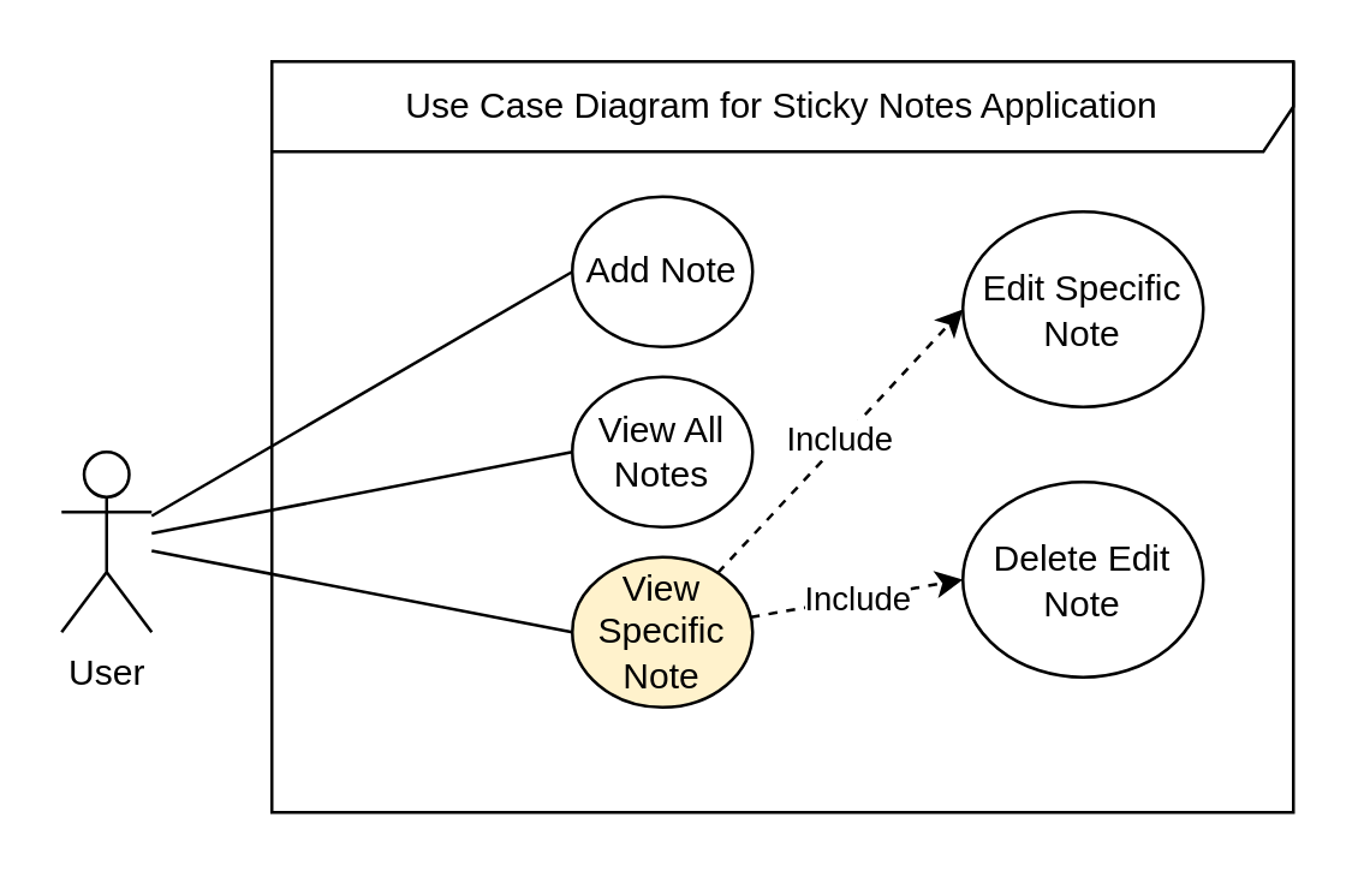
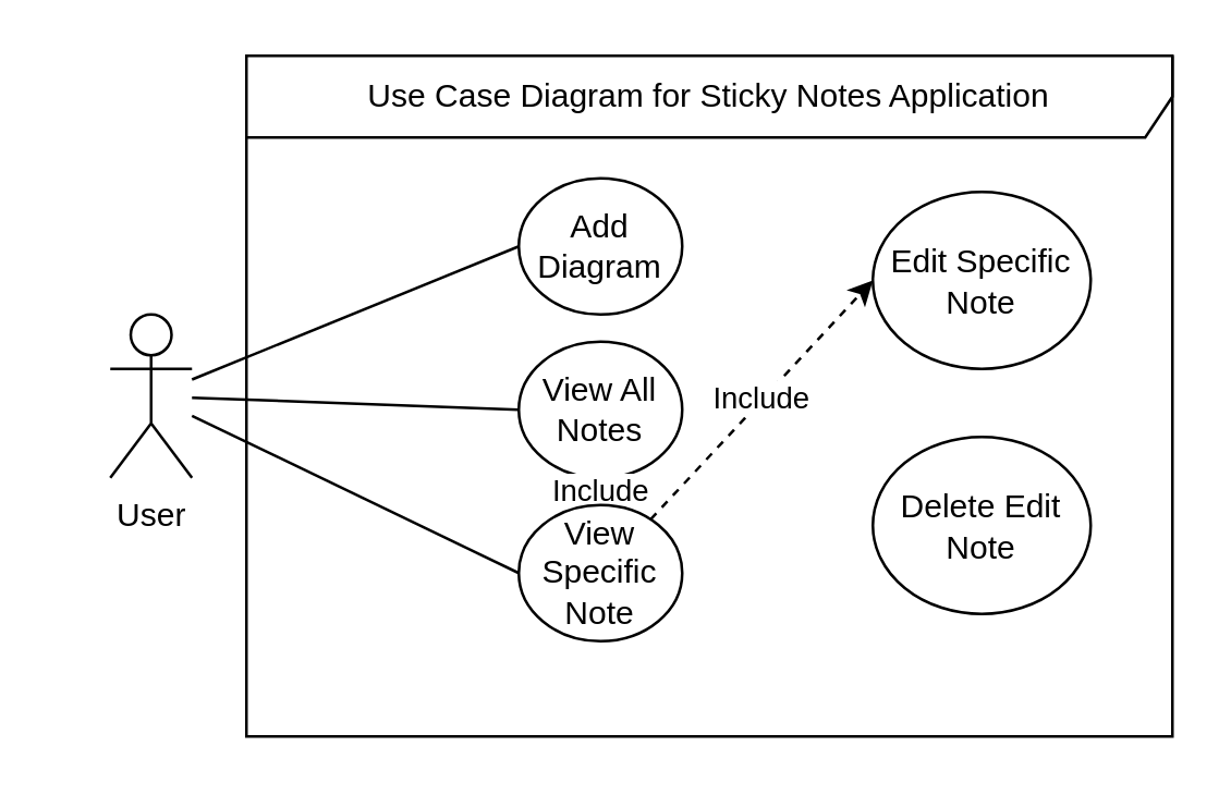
- <mxCell id="7" value="Add Note" style="ellipse;html=1;whiteSpace=wrap;" parent="6" vertex="1"><mxGeometry x="100" y="45" width="60" height="50" as="geometry" /></mxCell>
+ <mxCell id="7" value="Add Diagram" style="ellipse;html=1;whiteSpace=wrap;" parent="6" vertex="1"><mxGeometry x="100" y="45" width="60" height="50" as="geometry" /></mxCell>
- <mxCell id="5" value="User" style="shape=umlActor;verticalLabelPosition=bottom;verticalAlign=top;html=1;" parent="1" vertex="1"><mxGeometry x="20" y="150" width="30" height="60" as="geometry" /></mxCell>
+ <mxCell id="5" value="User" style="shape=umlActor;verticalLabelPosition=bottom;verticalAlign=top;html=1;" parent="1" vertex="1"><mxGeometry x="40" y="115" width="30" height="60" as="geometry" /></mxCell>
- <mxCell id="10" value="Include" style="edgeStyle=none;rounded=0;orthogonalLoop=1;jettySize=auto;html=1;entryX=0;entryY=0.5;entryDx=0;entryDy=0;endArrow=classic;startFill=0;dashed=1;endFill=1;" parent="6" source="11" target="13" edge="1"><mxGeometry relative="1" as="geometry" /></mxCell>
+ <mxCell id="10" value="Include" style="edgeStyle=none;rounded=0;orthogonalLoop=1;jettySize=auto;html=1;endArrow=classic;startFill=0;dashed=1;endFill=1;" parent="6" source="11" target="8" edge="1"><mxGeometry relative="1" as="geometry" /></mxCell>
- <mxCell id="11" value="View Specific Note" style="ellipse;html=1;whiteSpace=wrap;fillColor=#fff2cc;" parent="6" vertex="1"><mxGeometry x="100" y="165" width="60" height="50" as="geometry" /></mxCell>
+ <mxCell id="11" value="View Specific Note" style="ellipse;html=1;whiteSpace=wrap;" parent="6" vertex="1"><mxGeometry x="100" y="165" width="60" height="50" as="geometry" /></mxCell>
